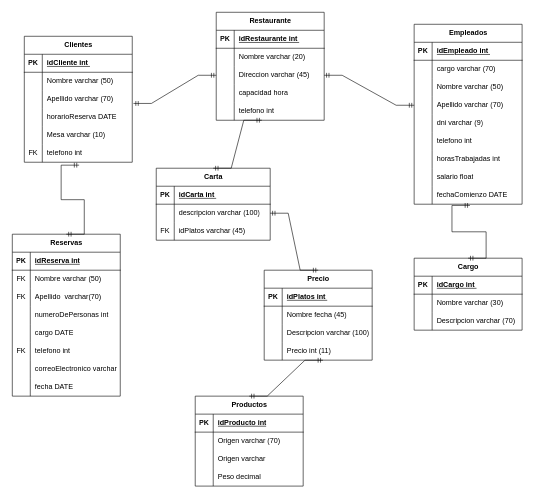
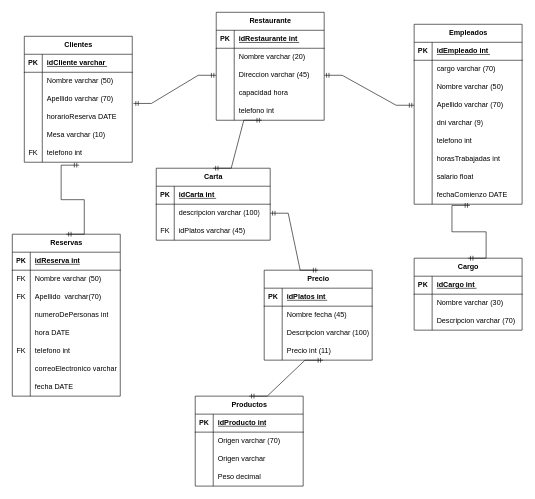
- <mxCell id="5" value="idCliente int&amp;nbsp;" style="shape=partialRectangle;connectable=0;fillColor=none;top=0;left=0;bottom=0;right=0;align=left;spacingLeft=6;fontStyle=5;overflow=hidden;whiteSpace=wrap;html=1;" vertex="1" parent="3"><mxGeometry x="30" width="150" height="30" as="geometry"><mxRectangle width="150" height="30" as="alternateBounds" /></mxGeometry></mxCell>
+ <mxCell id="5" value="idCliente varchar&amp;nbsp;" style="shape=partialRectangle;connectable=0;fillColor=none;top=0;left=0;bottom=0;right=0;align=left;spacingLeft=6;fontStyle=5;overflow=hidden;whiteSpace=wrap;html=1;" vertex="1" parent="3"><mxGeometry x="30" width="150" height="30" as="geometry"><mxRectangle width="150" height="30" as="alternateBounds" /></mxGeometry></mxCell>
- <mxCell id="129" value="cargo DATE" style="shape=partialRectangle;connectable=0;fillColor=none;top=0;left=0;bottom=0;right=0;align=left;spacingLeft=6;overflow=hidden;whiteSpace=wrap;html=1;" vertex="1" parent="127"><mxGeometry x="30" width="150" height="30" as="geometry"><mxRectangle width="150" height="30" as="alternateBounds" /></mxGeometry></mxCell>
+ <mxCell id="129" value="hora DATE" style="shape=partialRectangle;connectable=0;fillColor=none;top=0;left=0;bottom=0;right=0;align=left;spacingLeft=6;overflow=hidden;whiteSpace=wrap;html=1;" vertex="1" parent="127"><mxGeometry x="30" width="150" height="30" as="geometry"><mxRectangle width="150" height="30" as="alternateBounds" /></mxGeometry></mxCell>
